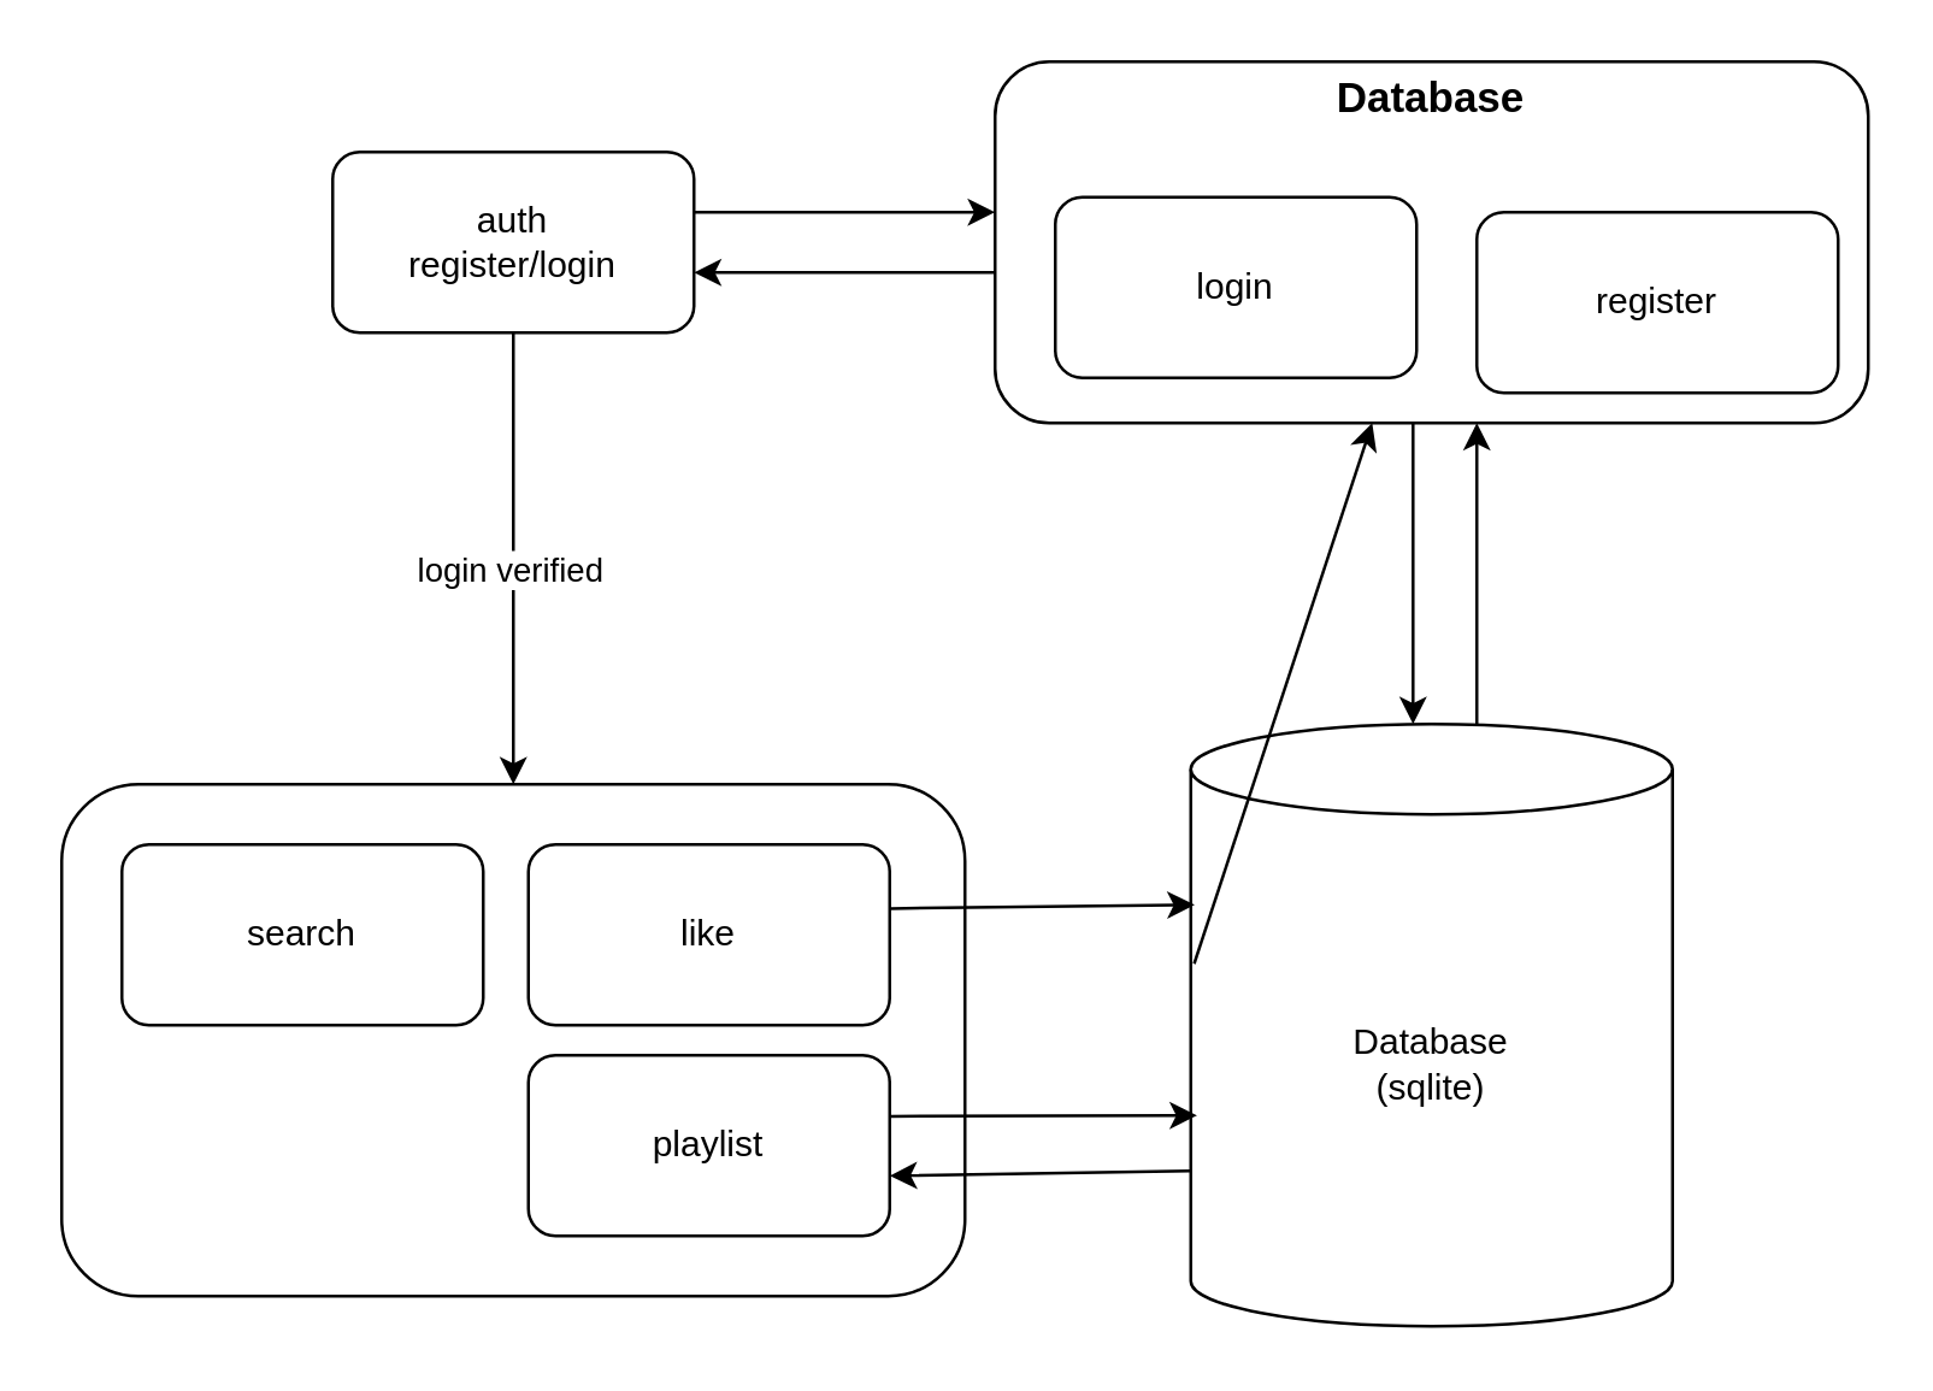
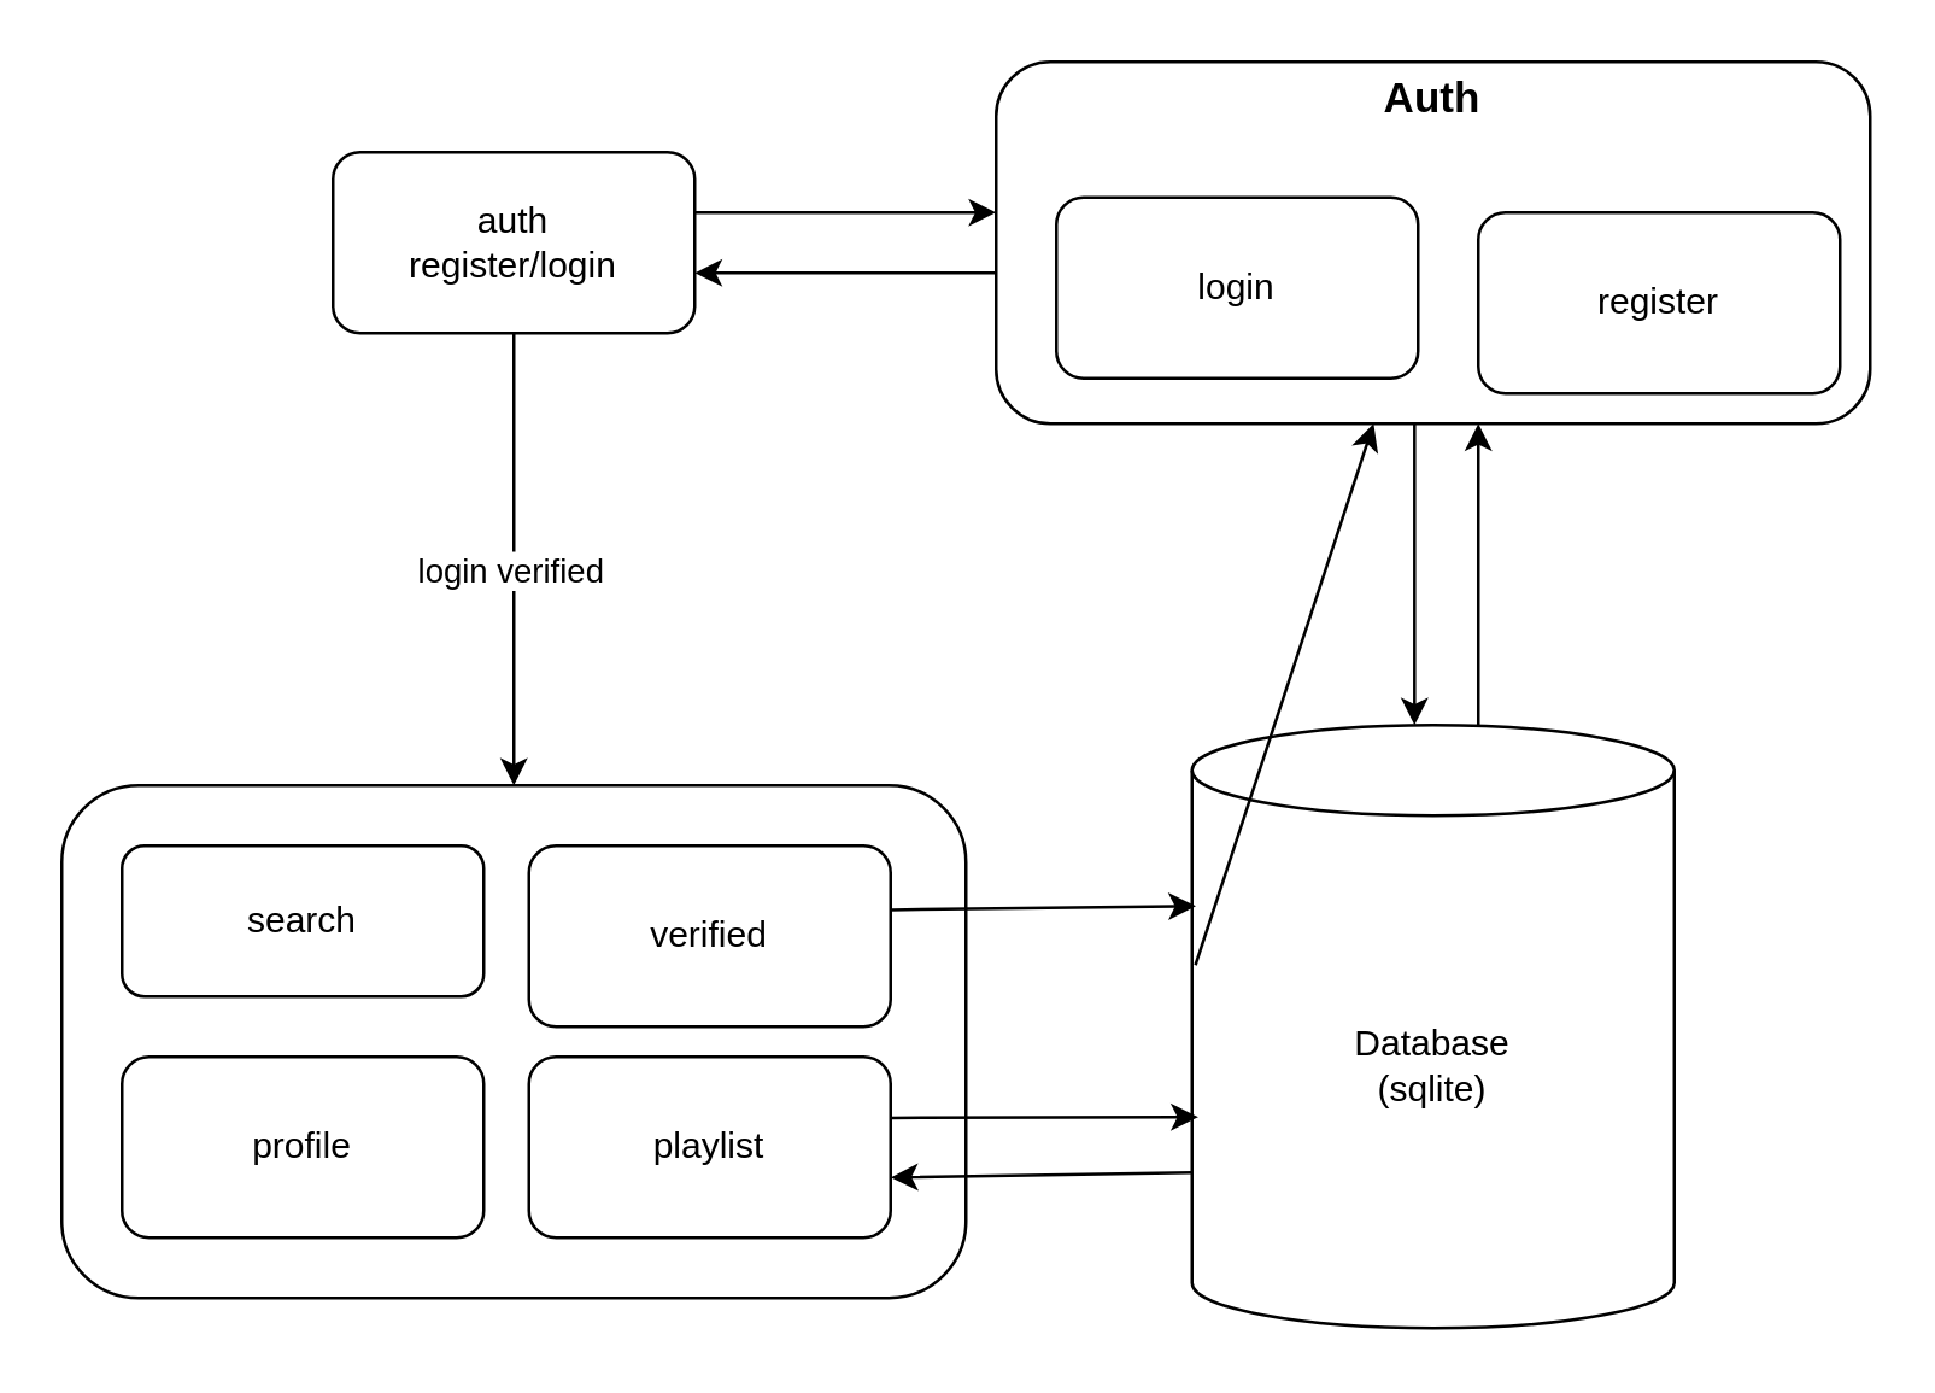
- <mxCell id="8" value="&lt;div&gt;&lt;b&gt;&lt;font style=&quot;font-size: 14px;&quot;&gt;Database&lt;/font&gt;&lt;/b&gt;&lt;/div&gt;&lt;div&gt;&lt;font style=&quot;font-size: 14px;&quot;&gt;&lt;br&gt;&lt;/font&gt;&lt;/div&gt;&lt;div&gt;&lt;font style=&quot;font-size: 14px;&quot;&gt;&lt;br&gt;&lt;/font&gt;&lt;/div&gt;&lt;div&gt;&lt;font style=&quot;font-size: 14px;&quot;&gt;&lt;br&gt;&lt;/font&gt;&lt;/div&gt;&lt;div&gt;&lt;font style=&quot;font-size: 14px;&quot;&gt;&lt;br&gt;&lt;/font&gt;&lt;/div&gt;&lt;div&gt;&lt;br&gt;&lt;/div&gt;&lt;div&gt;&lt;br&gt;&lt;/div&gt;" style="rounded=1;whiteSpace=wrap;html=1;" vertex="1" parent="1"><mxGeometry x="330" y="20" width="290" height="120" as="geometry" /></mxCell>
+ <mxCell id="8" value="&lt;div&gt;&lt;b&gt;&lt;font style=&quot;font-size: 14px;&quot;&gt;Auth&lt;/font&gt;&lt;/b&gt;&lt;/div&gt;&lt;div&gt;&lt;font style=&quot;font-size: 14px;&quot;&gt;&lt;br&gt;&lt;/font&gt;&lt;/div&gt;&lt;div&gt;&lt;font style=&quot;font-size: 14px;&quot;&gt;&lt;br&gt;&lt;/font&gt;&lt;/div&gt;&lt;div&gt;&lt;font style=&quot;font-size: 14px;&quot;&gt;&lt;br&gt;&lt;/font&gt;&lt;/div&gt;&lt;div&gt;&lt;font style=&quot;font-size: 14px;&quot;&gt;&lt;br&gt;&lt;/font&gt;&lt;/div&gt;&lt;div&gt;&lt;br&gt;&lt;/div&gt;&lt;div&gt;&lt;br&gt;&lt;/div&gt;" style="rounded=1;whiteSpace=wrap;html=1;" vertex="1" parent="1"><mxGeometry x="330" y="20" width="290" height="120" as="geometry" /></mxCell>
- <mxCell id="14" value="search" style="rounded=1;whiteSpace=wrap;html=1;" vertex="1" parent="1"><mxGeometry x="40" y="280" width="120" height="60" as="geometry" /></mxCell>
+ <mxCell id="14" value="search" style="rounded=1;whiteSpace=wrap;html=1;" vertex="1" parent="1"><mxGeometry x="40" y="280" width="120" height="50" as="geometry" /></mxCell>
- <mxCell id="15" value="like" style="rounded=1;whiteSpace=wrap;html=1;" vertex="1" parent="1"><mxGeometry x="175" y="280" width="120" height="60" as="geometry" /></mxCell>
+ <mxCell id="15" value="verified" style="rounded=1;whiteSpace=wrap;html=1;" vertex="1" parent="1"><mxGeometry x="175" y="280" width="120" height="60" as="geometry" /></mxCell>
+ <mxCell id="16" value="profile" style="rounded=1;whiteSpace=wrap;html=1;" vertex="1" parent="1"><mxGeometry x="40" y="350" width="120" height="60" as="geometry" /></mxCell>
